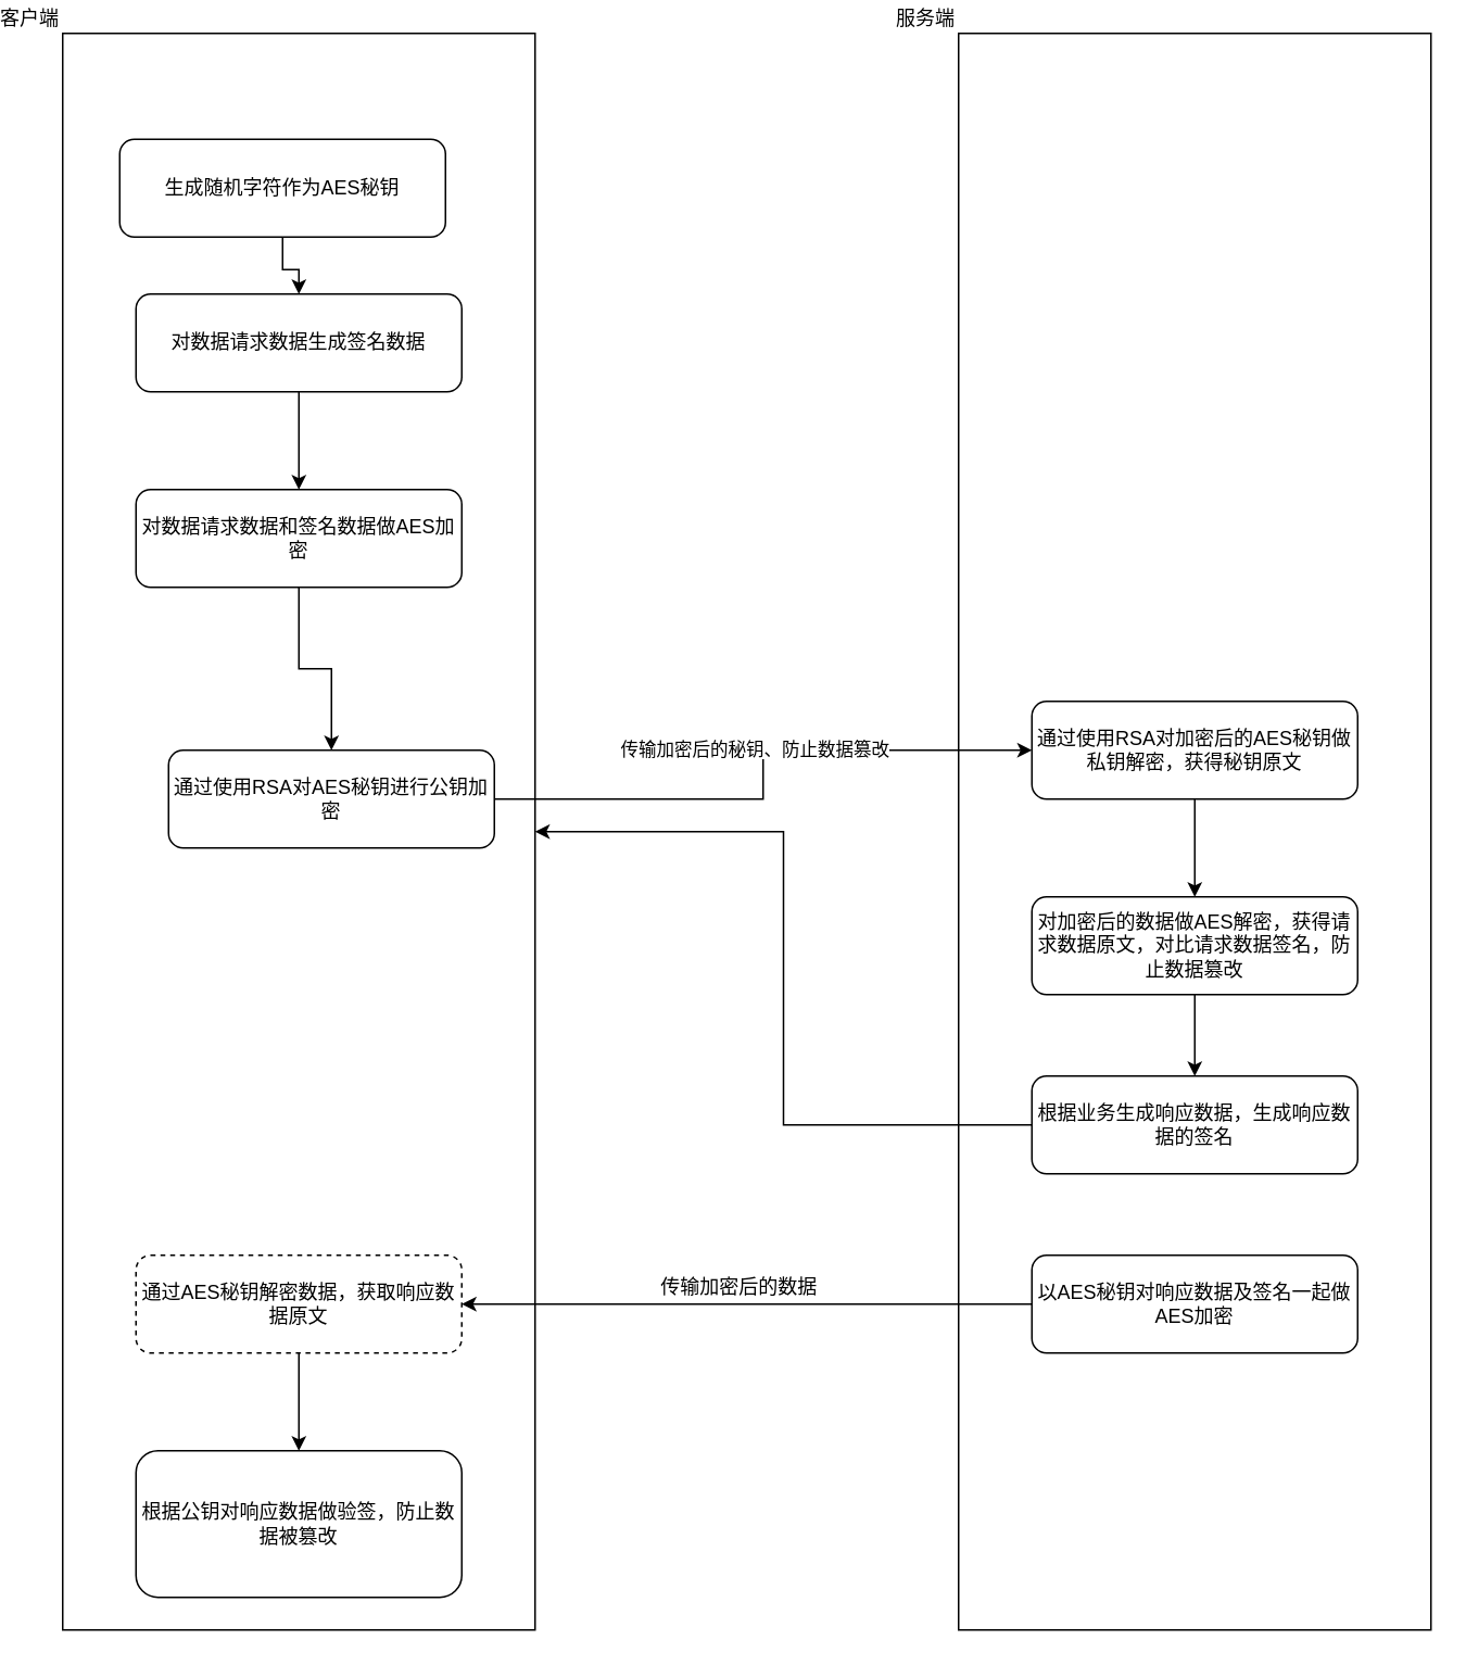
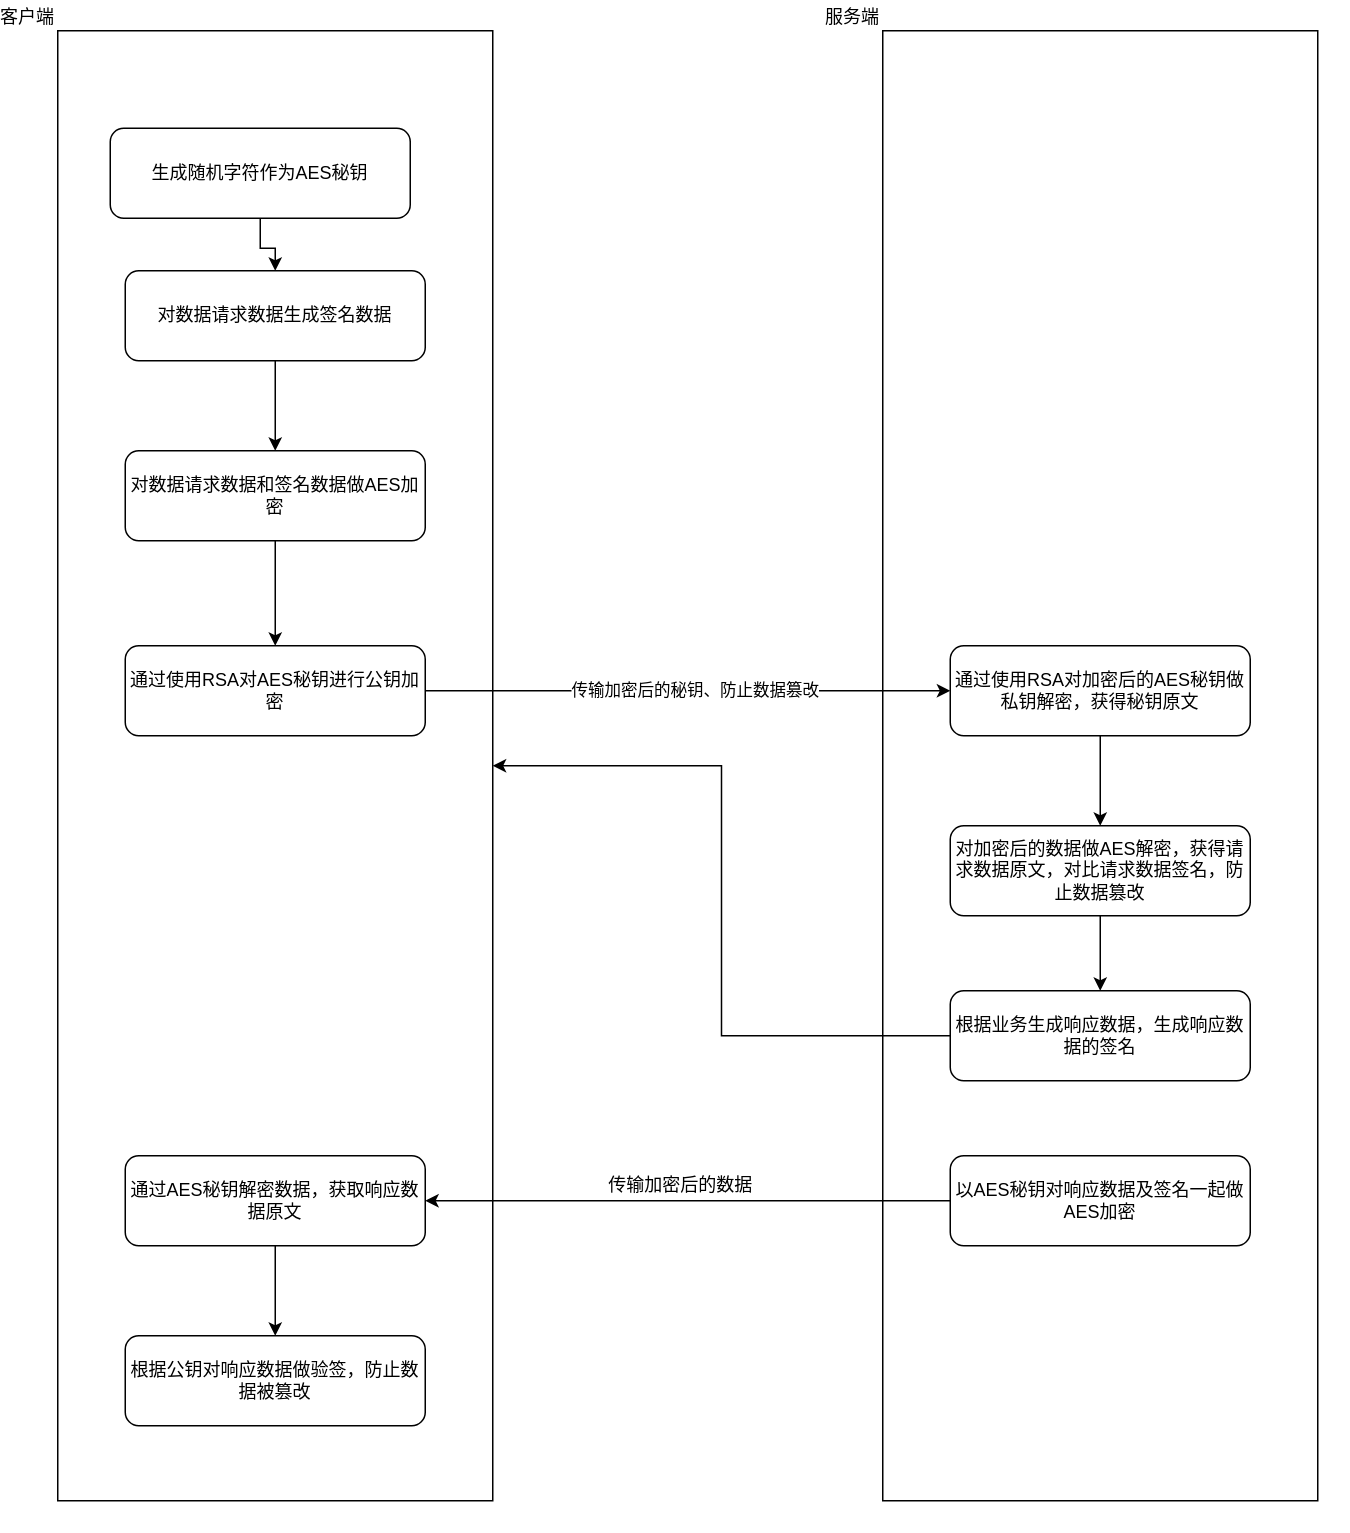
- <mxCell id="9" value="通过使用RSA对AES秘钥进行公钥加密" style="rounded=1;whiteSpace=wrap;html=1;" vertex="1" parent="1"><mxGeometry x="85" y="460" width="200" height="60" as="geometry" /></mxCell>
+ <mxCell id="9" value="通过使用RSA对AES秘钥进行公钥加密" style="rounded=1;whiteSpace=wrap;html=1;" vertex="1" parent="1"><mxGeometry x="65" y="430" width="200" height="60" as="geometry" /></mxCell>
- <mxCell id="17" value="通过AES秘钥解密数据，获取响应数据原文" style="rounded=1;whiteSpace=wrap;html=1;align=center;dashed=1;" vertex="1" parent="1"><mxGeometry x="65" y="770" width="200" height="60" as="geometry" /></mxCell>
+ <mxCell id="17" value="通过AES秘钥解密数据，获取响应数据原文" style="rounded=1;whiteSpace=wrap;html=1;align=center;" vertex="1" parent="1"><mxGeometry x="65" y="770" width="200" height="60" as="geometry" /></mxCell>
- <mxCell id="22" value="根据公钥对响应数据做验签，防止数据被篡改" style="rounded=1;whiteSpace=wrap;html=1;align=center;" vertex="1" parent="1"><mxGeometry x="65" y="890" width="200" height="90" as="geometry" /></mxCell>
+ <mxCell id="22" value="根据公钥对响应数据做验签，防止数据被篡改" style="rounded=1;whiteSpace=wrap;html=1;align=center;" vertex="1" parent="1"><mxGeometry x="65" y="890" width="200" height="60" as="geometry" /></mxCell>
